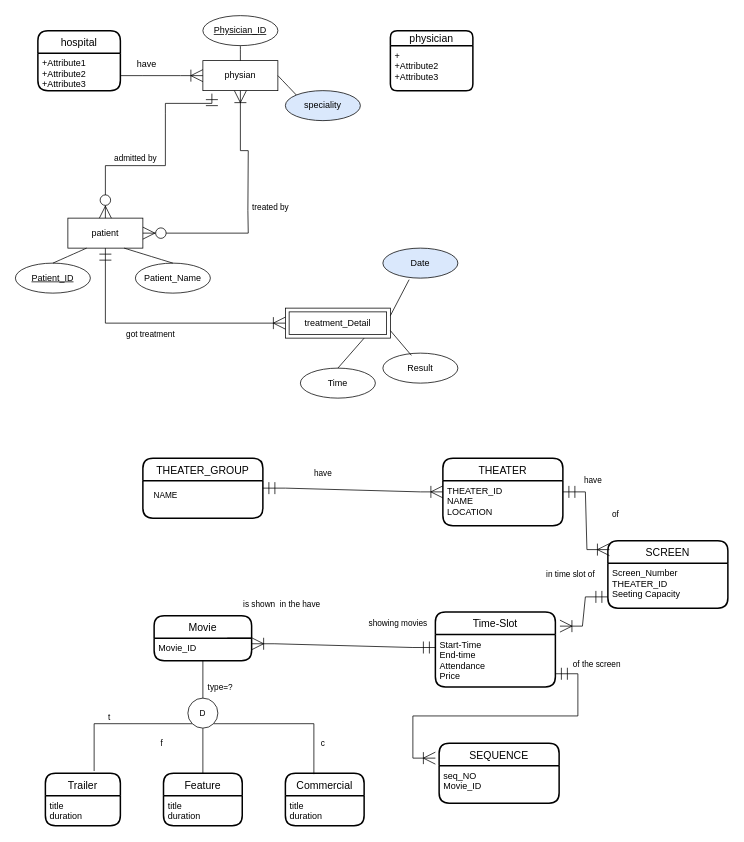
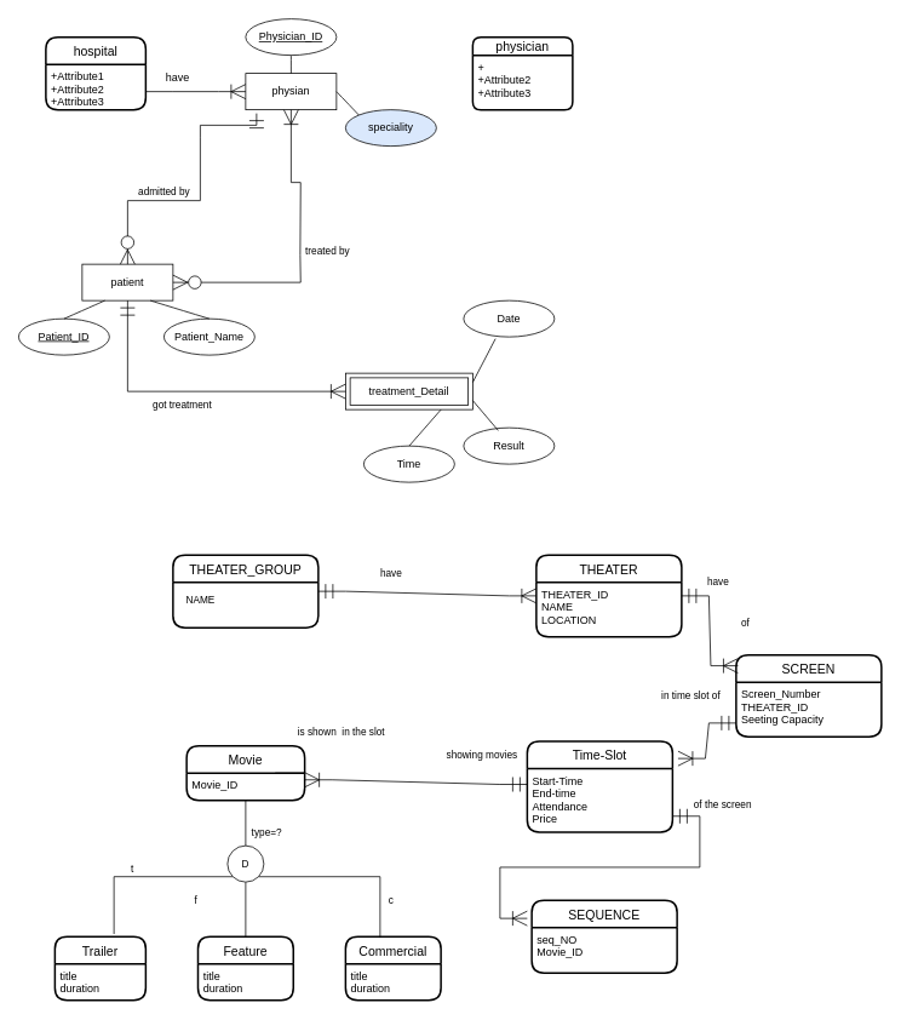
- <mxCell id="27" value="Date" style="ellipse;whiteSpace=wrap;html=1;align=center;hachureGap=4;fillColor=#dae8fc;" vertex="1" parent="2"><mxGeometry x="470" y="300" width="100" height="40" as="geometry" /></mxCell>
+ <mxCell id="27" value="Date" style="ellipse;whiteSpace=wrap;html=1;align=center;hachureGap=4;" vertex="1" parent="2"><mxGeometry x="470" y="300" width="100" height="40" as="geometry" /></mxCell>
- <mxCell id="71" value="is shown&amp;nbsp; in the have" style="text;html=1;align=center;verticalAlign=middle;resizable=0;points=[];autosize=1;strokeColor=none;fillColor=none;hachureGap=4;fontFamily=Helvetica;fontSize=11;fontColor=default;" vertex="1" parent="1"><mxGeometry x="310" y="790" width="130" height="30" as="geometry" /></mxCell>
+ <mxCell id="71" value="is shown&amp;nbsp; in the slot" style="text;html=1;align=center;verticalAlign=middle;resizable=0;points=[];autosize=1;strokeColor=none;fillColor=none;hachureGap=4;fontFamily=Helvetica;fontSize=11;fontColor=default;" vertex="1" parent="1"><mxGeometry x="310" y="790" width="130" height="30" as="geometry" /></mxCell>
